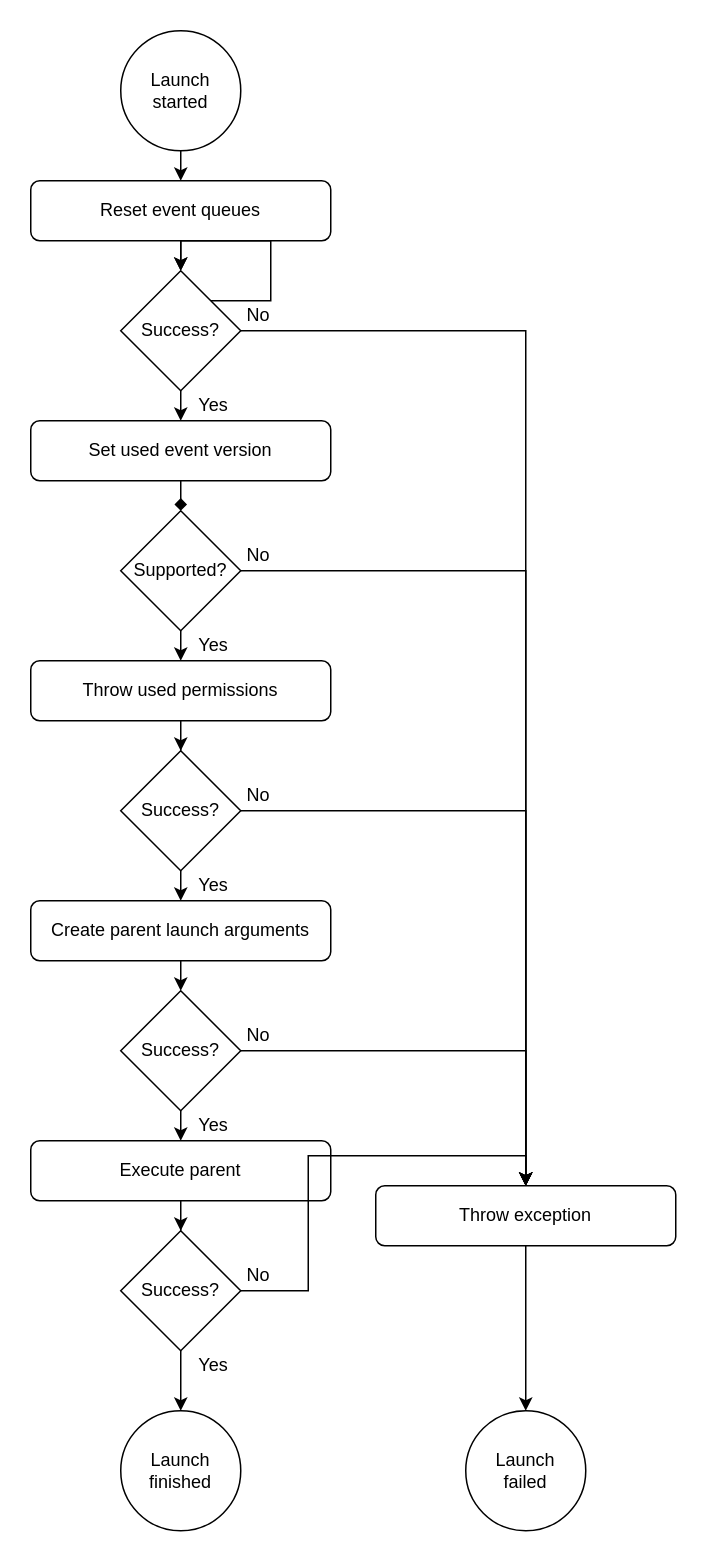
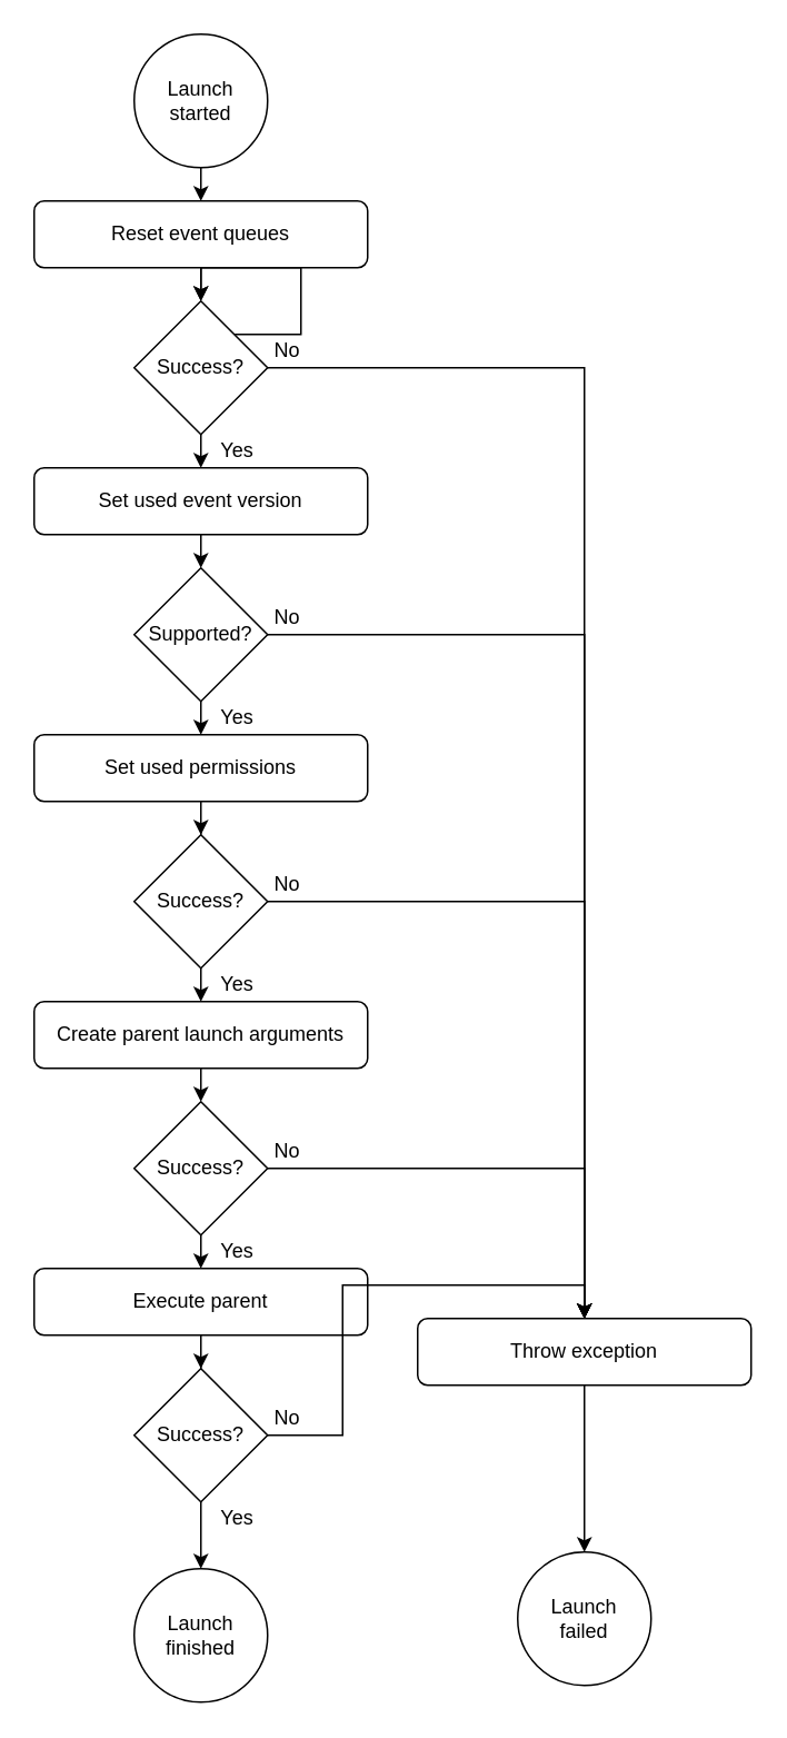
- <mxCell id="11" style="edgeStyle=orthogonalEdgeStyle;rounded=0;orthogonalLoop=1;jettySize=auto;html=1;exitX=0.5;exitY=1;exitDx=0;exitDy=0;entryX=0.5;entryY=0;entryDx=0;entryDy=0;endArrow=diamond;" parent="1" source="12" target="15" edge="1"><mxGeometry relative="1" as="geometry" /></mxCell>
+ <mxCell id="11" style="edgeStyle=orthogonalEdgeStyle;rounded=0;orthogonalLoop=1;jettySize=auto;html=1;exitX=0.5;exitY=1;exitDx=0;exitDy=0;entryX=0.5;entryY=0;entryDx=0;entryDy=0;" parent="1" source="12" target="15" edge="1"><mxGeometry relative="1" as="geometry" /></mxCell>
- <mxCell id="17" value="Throw used permissions" style="rounded=1;whiteSpace=wrap;html=1;" parent="1" vertex="1"><mxGeometry x="20" y="440" width="200" height="40" as="geometry" /></mxCell>
+ <mxCell id="17" value="Set used permissions" style="rounded=1;whiteSpace=wrap;html=1;" parent="1" vertex="1"><mxGeometry x="20" y="440" width="200" height="40" as="geometry" /></mxCell>
- <mxCell id="34" value="Launch&lt;br&gt;failed" style="ellipse;whiteSpace=wrap;html=1;aspect=fixed;" parent="1" vertex="1"><mxGeometry x="310" y="940" width="80" height="80" as="geometry" /></mxCell>
+ <mxCell id="34" value="Launch&lt;br&gt;failed" style="ellipse;whiteSpace=wrap;html=1;aspect=fixed;" parent="1" vertex="1"><mxGeometry x="310" y="930" width="80" height="80" as="geometry" /></mxCell>
